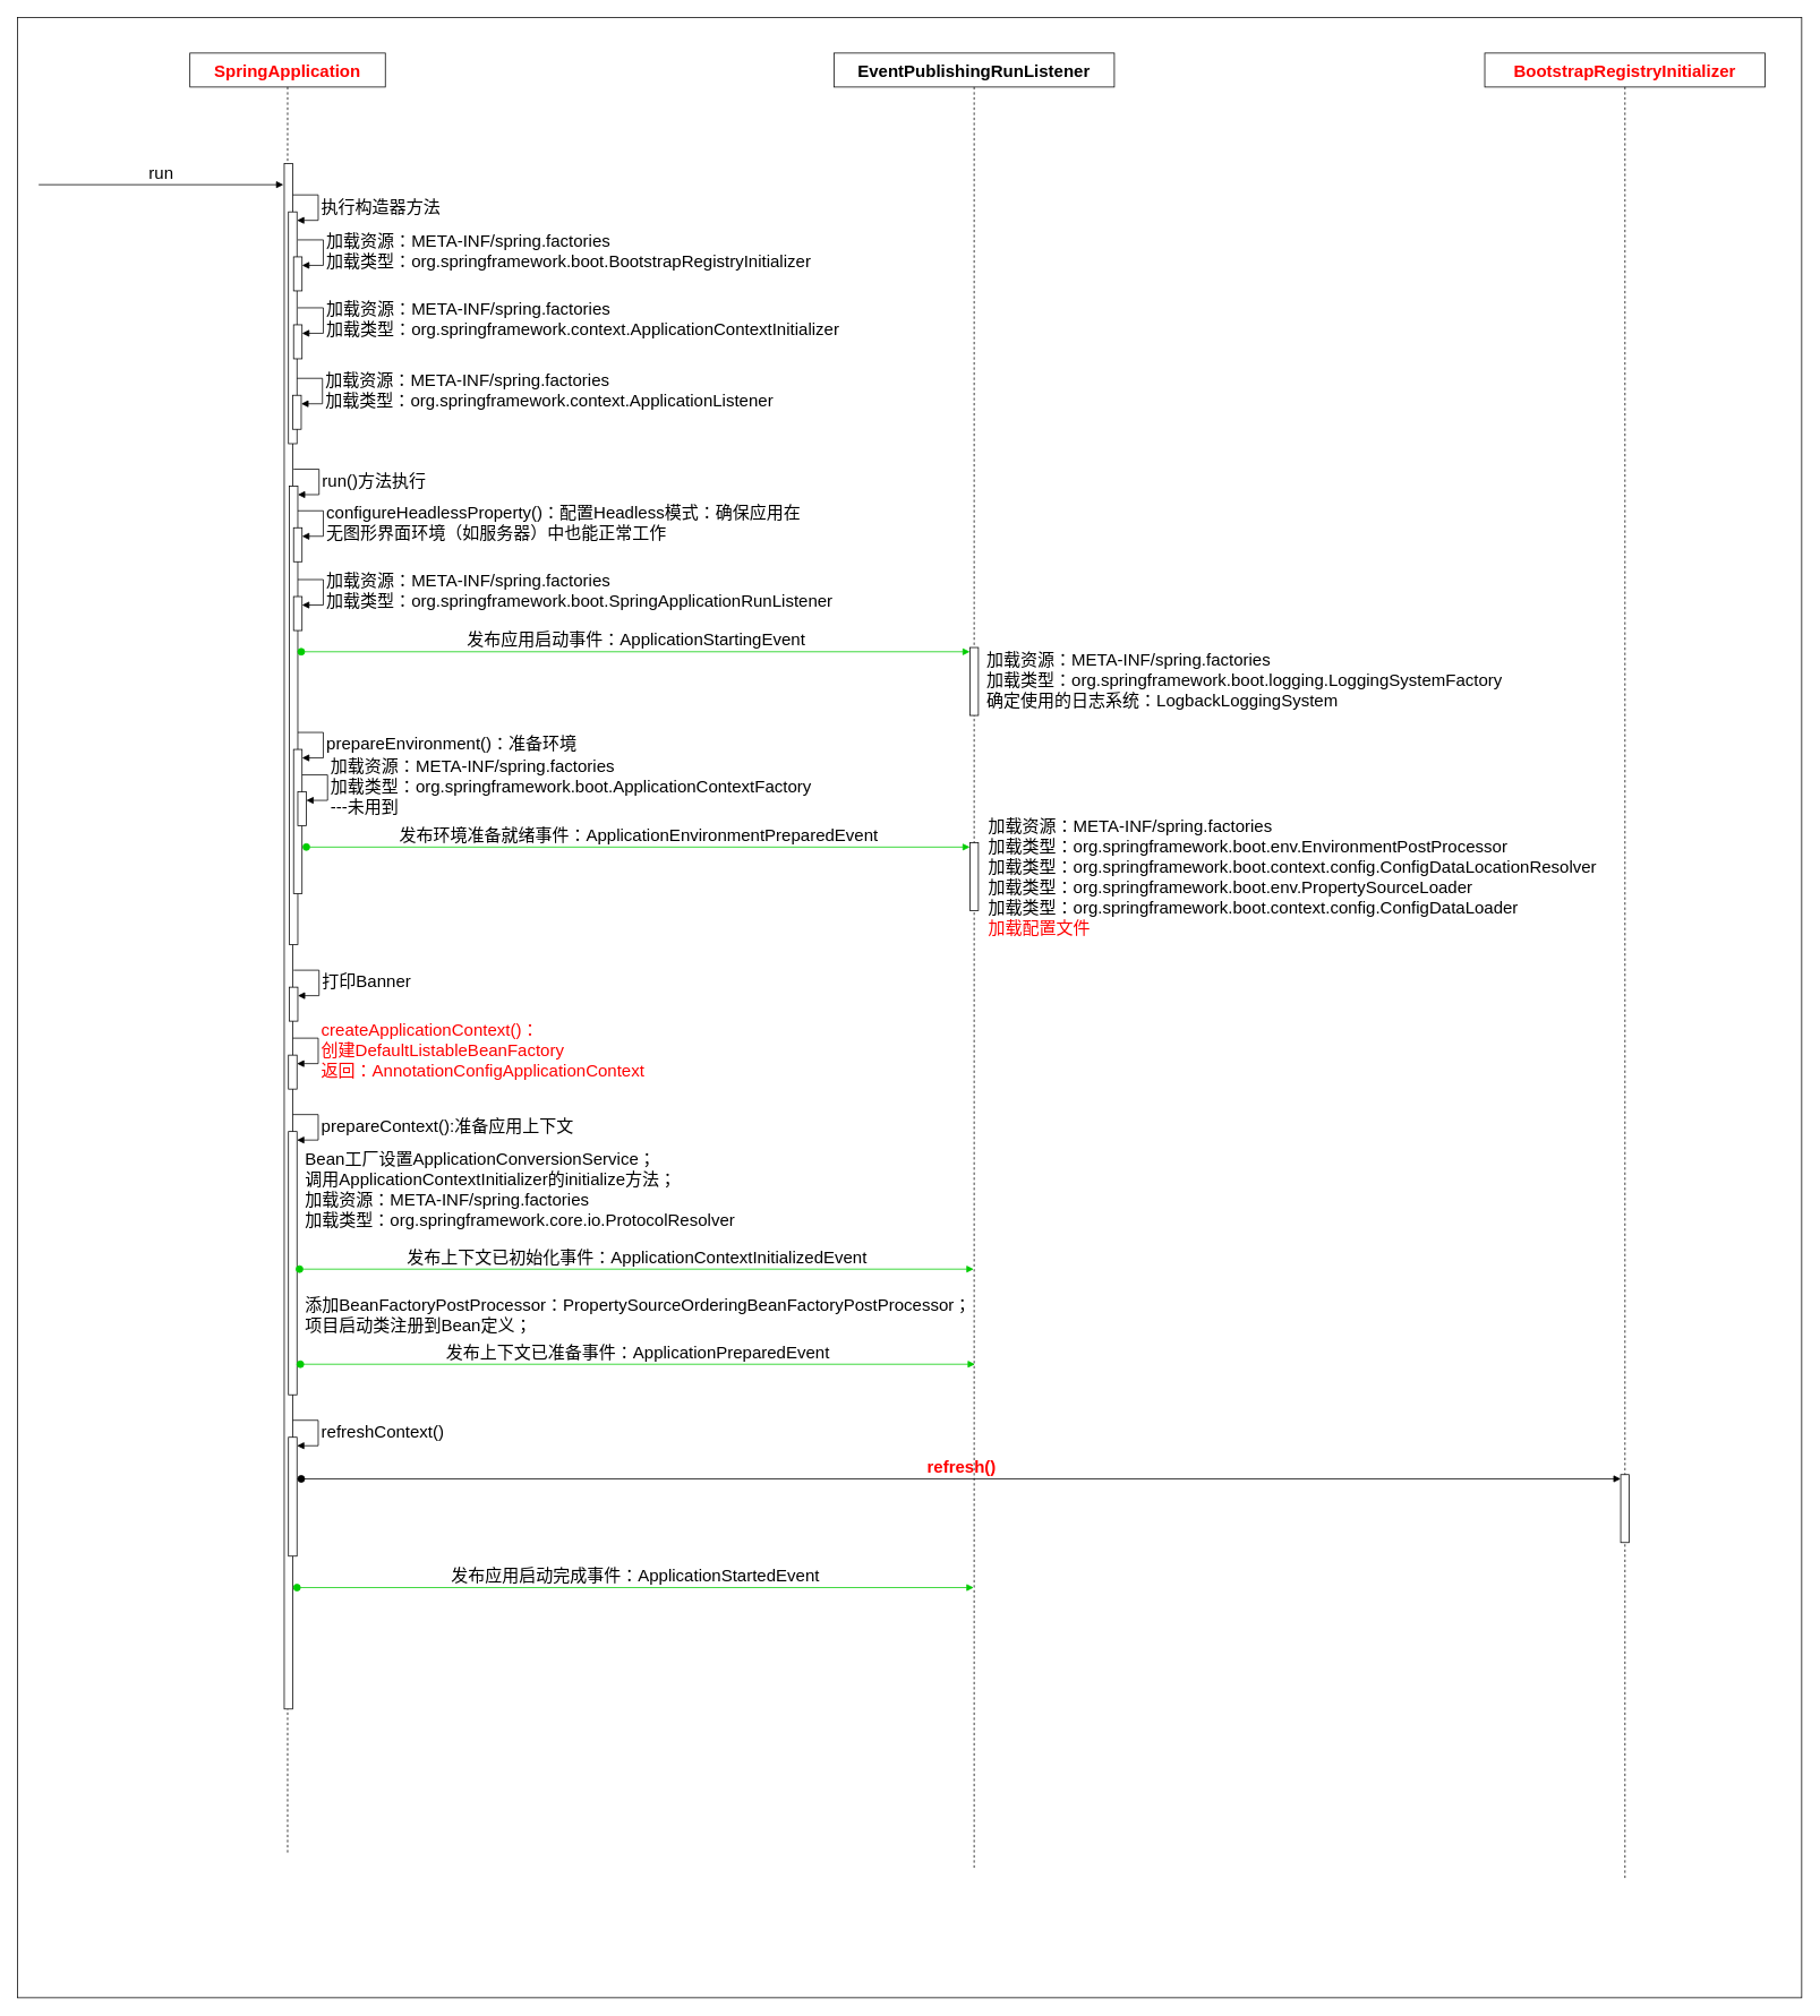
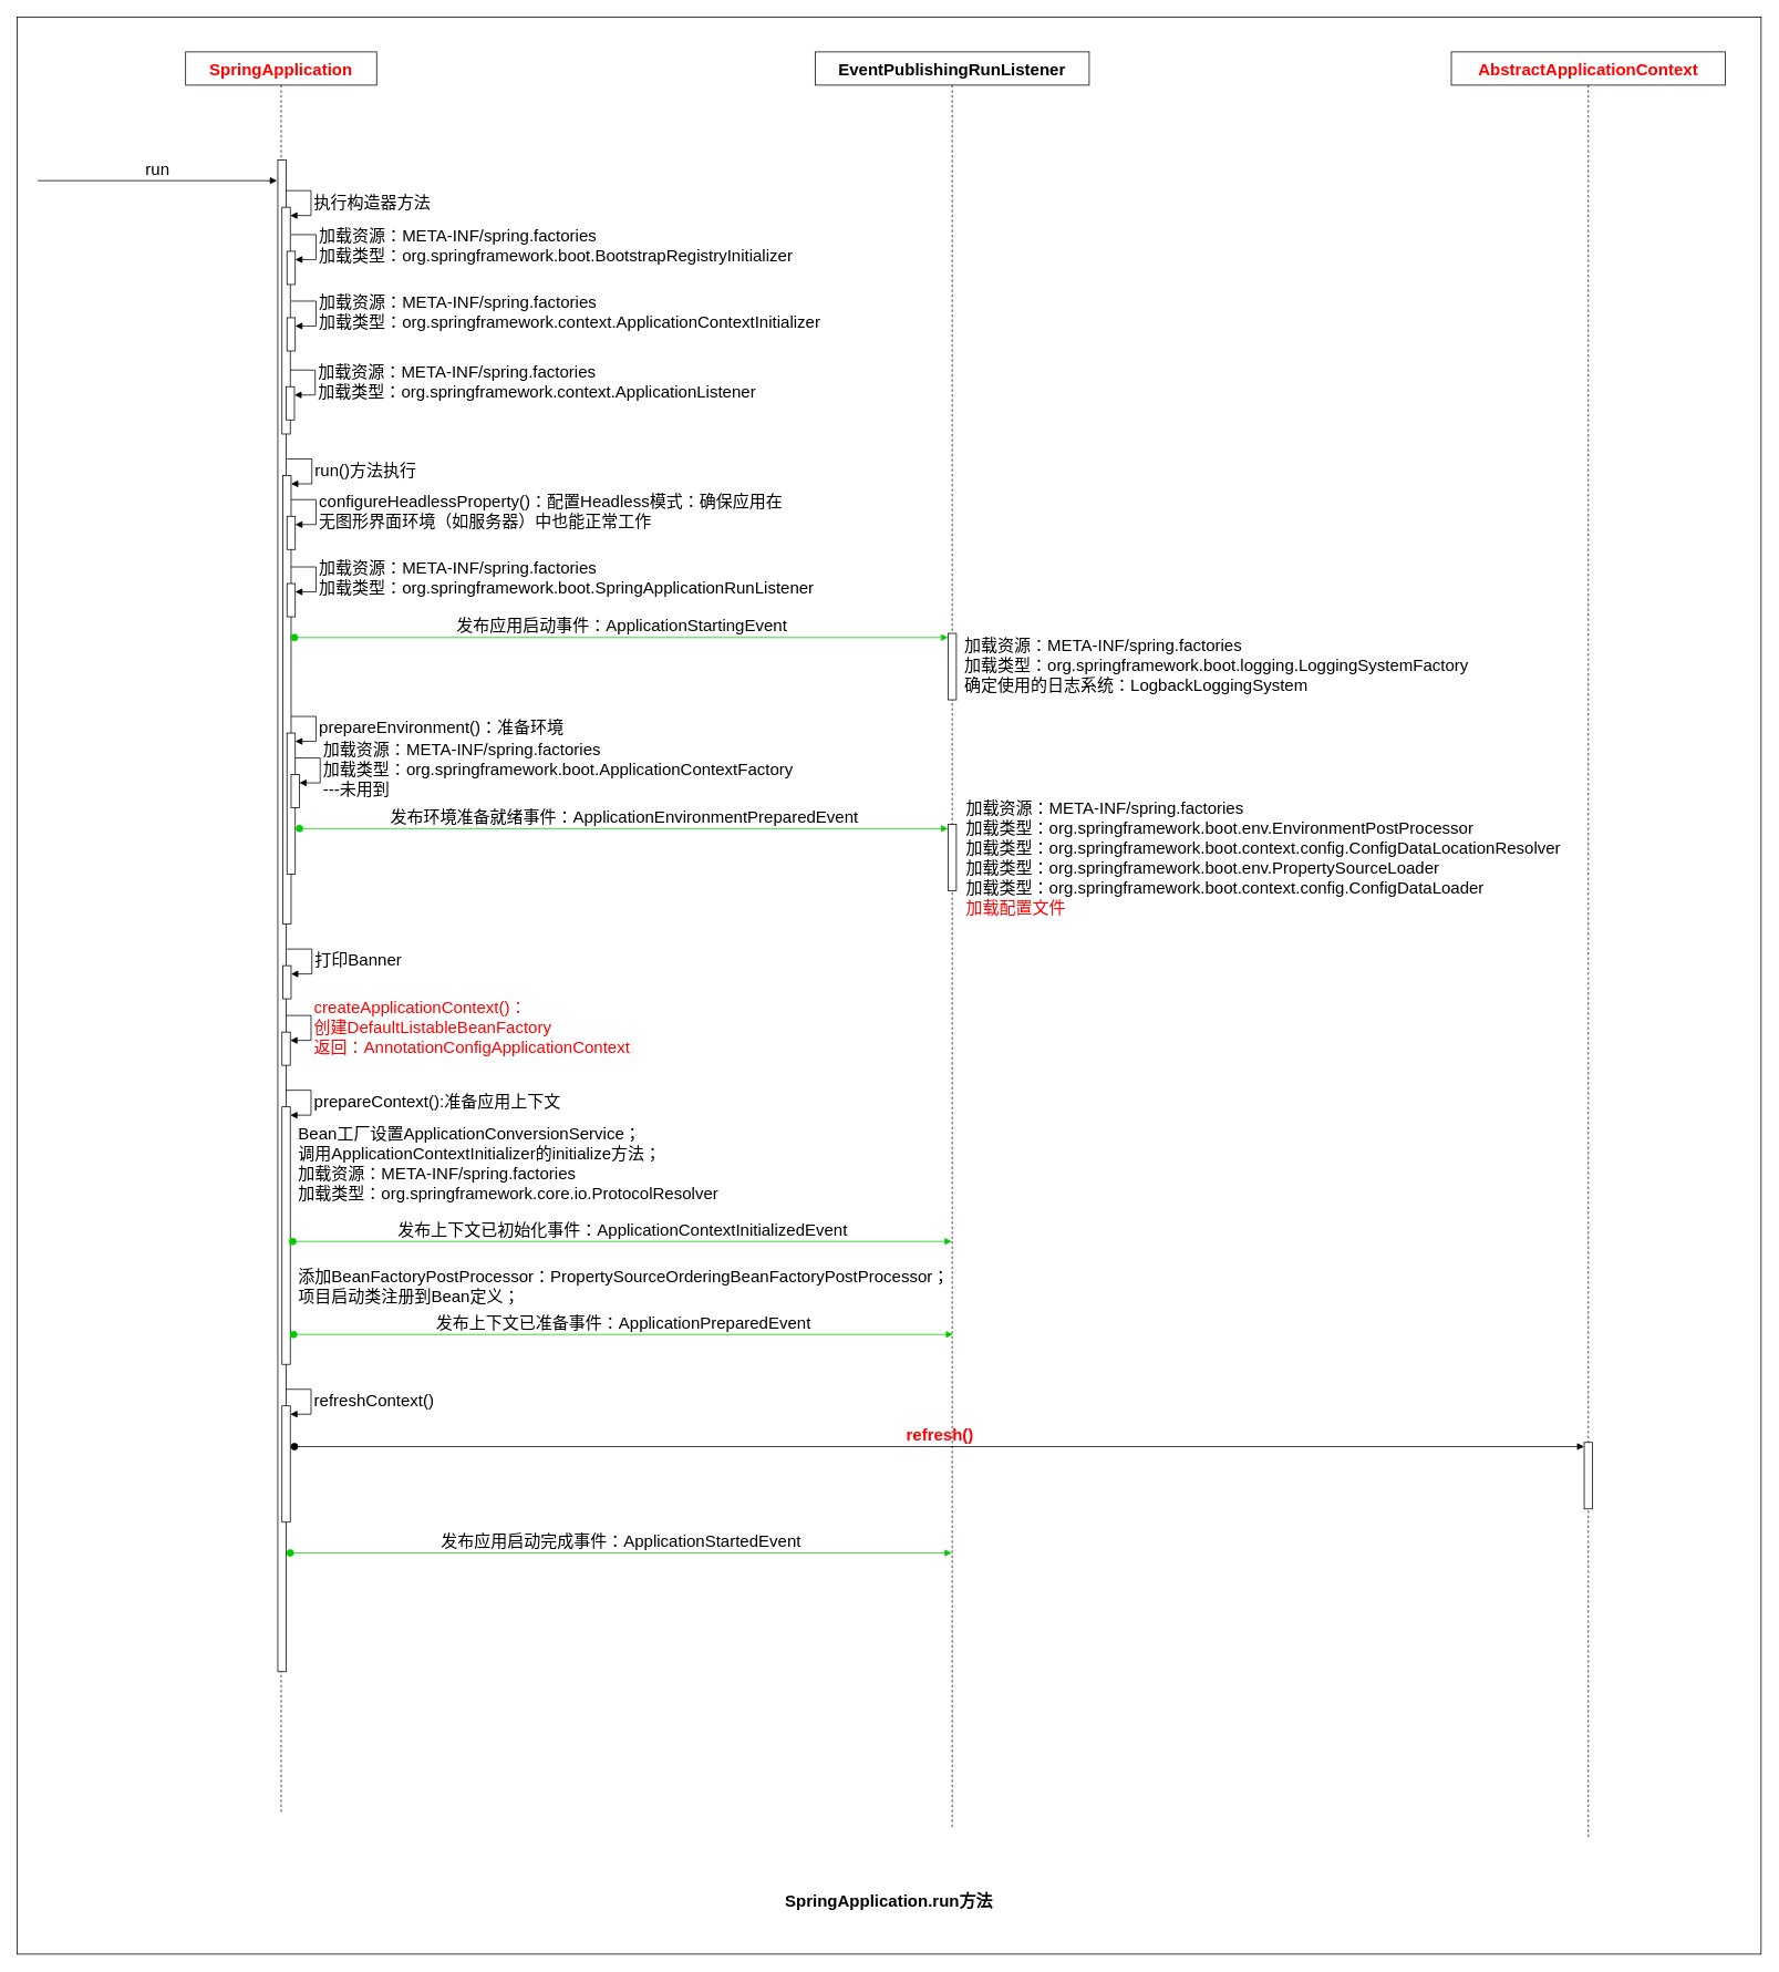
- <mxCell id="45" value="BootstrapRegistryInitializer" style="shape=umlLifeline;perimeter=lifelinePerimeter;whiteSpace=wrap;html=1;container=1;dropTarget=0;collapsible=0;recursiveResize=0;outlineConnect=0;portConstraint=eastwest;newEdgeStyle={&quot;curved&quot;:0,&quot;rounded&quot;:0};fontSize=20;fontStyle=1;fontColor=#FF0000;" vertex="1" parent="1"><mxGeometry x="1747" y="62" width="330" height="2150" as="geometry" /></mxCell>
+ <mxCell id="45" value="AbstractApplicationContext" style="shape=umlLifeline;perimeter=lifelinePerimeter;whiteSpace=wrap;html=1;container=1;dropTarget=0;collapsible=0;recursiveResize=0;outlineConnect=0;portConstraint=eastwest;newEdgeStyle={&quot;curved&quot;:0,&quot;rounded&quot;:0};fontSize=20;fontStyle=1;fontColor=#FF0000;" vertex="1" parent="1"><mxGeometry x="1747" y="62" width="330" height="2150" as="geometry" /></mxCell>
+ <mxCell id="38" value="SpringApplication.run方法" style="text;html=1;whiteSpace=wrap;strokeColor=none;fillColor=none;align=center;verticalAlign=middle;rounded=0;fontSize=20;fontStyle=1" parent="1" vertex="1"><mxGeometry x="865" y="2272" width="410" height="30" as="geometry" /></mxCell>
